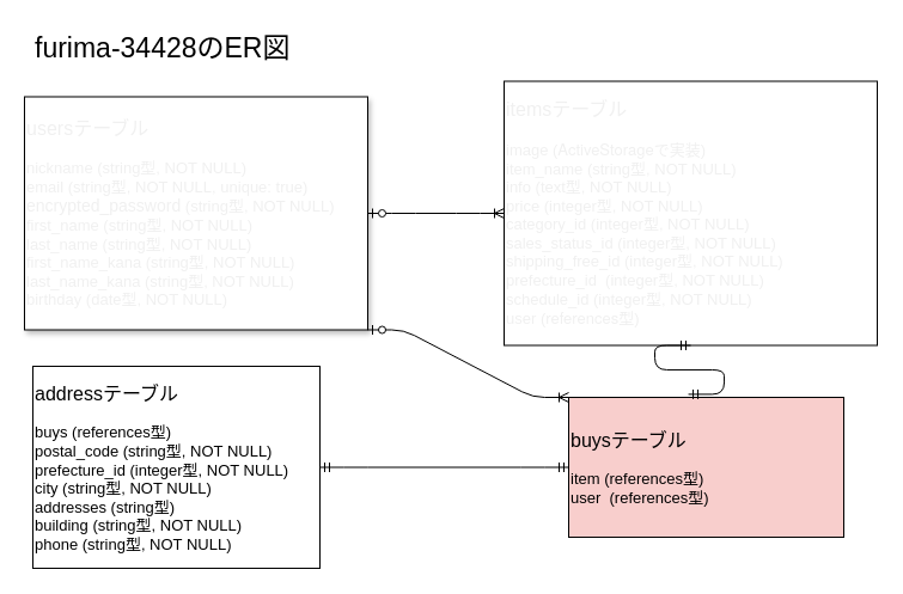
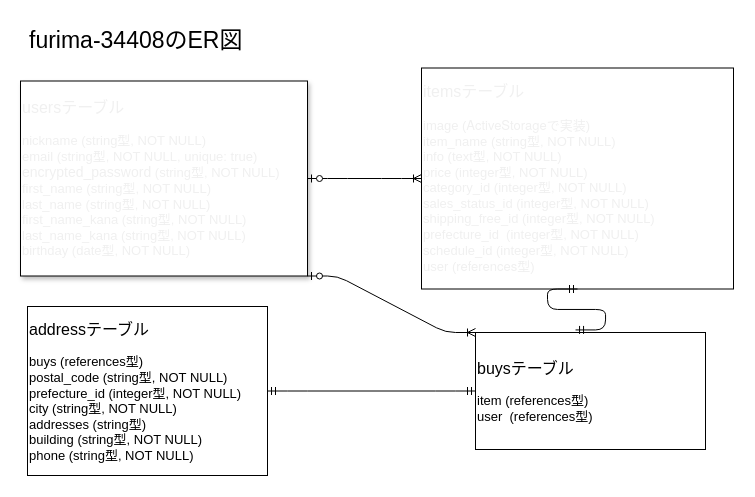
- <mxCell id="3" value="furima-34428のER図" style="rounded=0;whiteSpace=wrap;html=1;fontSize=23;align=left;strokeColor=none;" parent="1" vertex="1"><mxGeometry x="27" y="20" width="240" height="40" as="geometry" /></mxCell>
+ <mxCell id="3" value="furima-34408のER図" style="rounded=0;whiteSpace=wrap;html=1;fontSize=23;align=left;strokeColor=none;" parent="1" vertex="1"><mxGeometry x="27" y="20" width="240" height="40" as="geometry" /></mxCell>
- <mxCell id="5" value="&lt;font style=&quot;font-size: 16px&quot;&gt;&lt;font style=&quot;font-size: 16px&quot;&gt;buysテーブル&lt;/font&gt;&lt;br&gt;&lt;/font&gt;&lt;br style=&quot;font-size: 13px&quot;&gt;item (references型)&lt;br style=&quot;font-size: 13px&quot;&gt;user&amp;nbsp; (references型)" style="rounded=0;whiteSpace=wrap;html=1;align=left;fontSize=13;fillColor=#f8cecc;" parent="1" vertex="1"><mxGeometry x="475" y="332" width="230" height="117" as="geometry" /></mxCell>
+ <mxCell id="5" value="&lt;font style=&quot;font-size: 16px&quot;&gt;&lt;font style=&quot;font-size: 16px&quot;&gt;buysテーブル&lt;/font&gt;&lt;br&gt;&lt;/font&gt;&lt;br style=&quot;font-size: 13px&quot;&gt;item (references型)&lt;br style=&quot;font-size: 13px&quot;&gt;user&amp;nbsp; (references型)" style="rounded=0;whiteSpace=wrap;html=1;align=left;fontSize=13;" parent="1" vertex="1"><mxGeometry x="475" y="332" width="230" height="117" as="geometry" /></mxCell>
